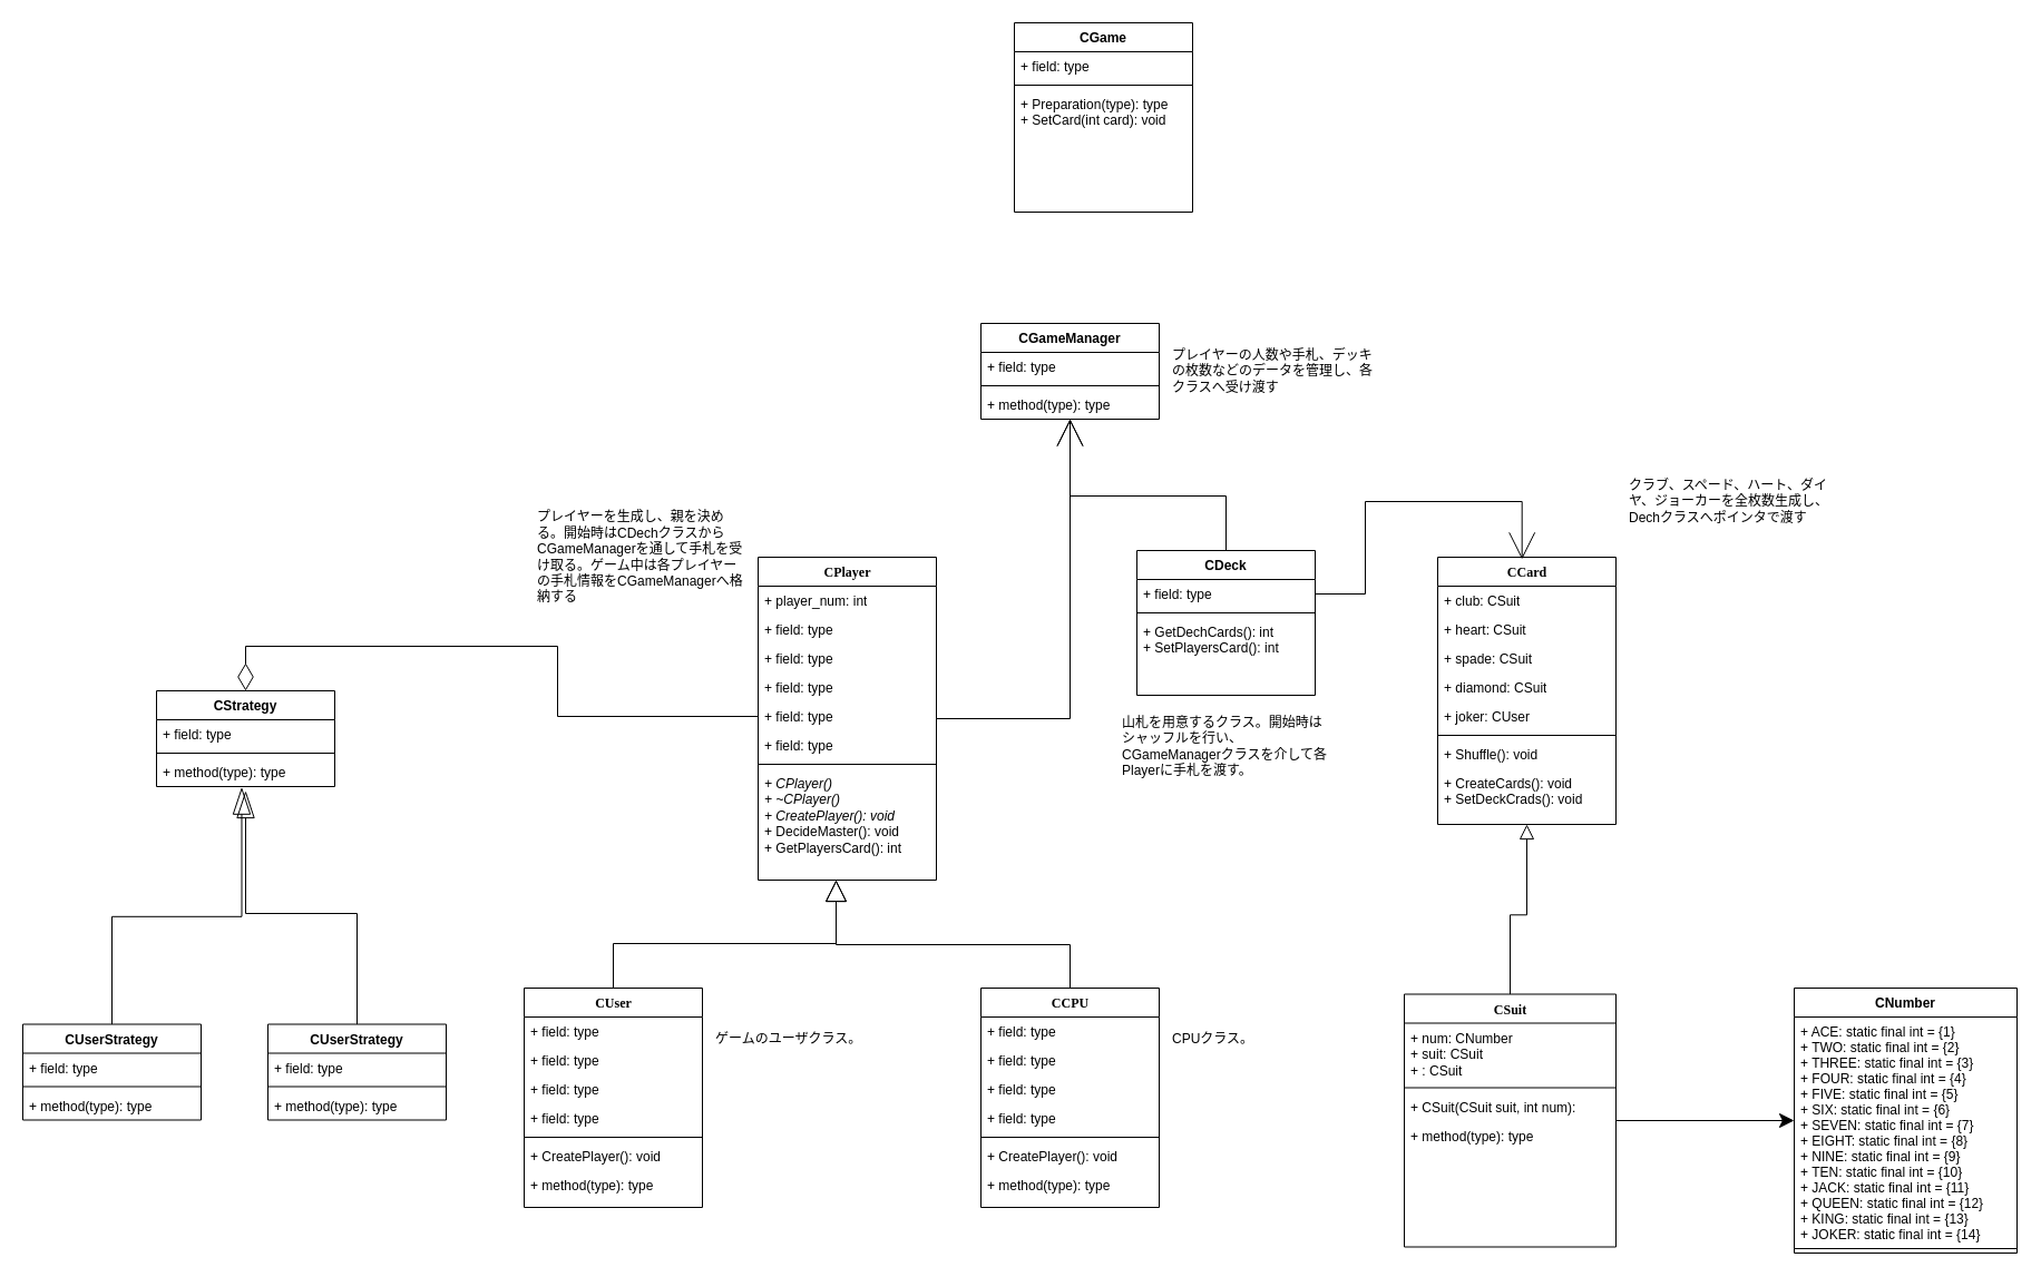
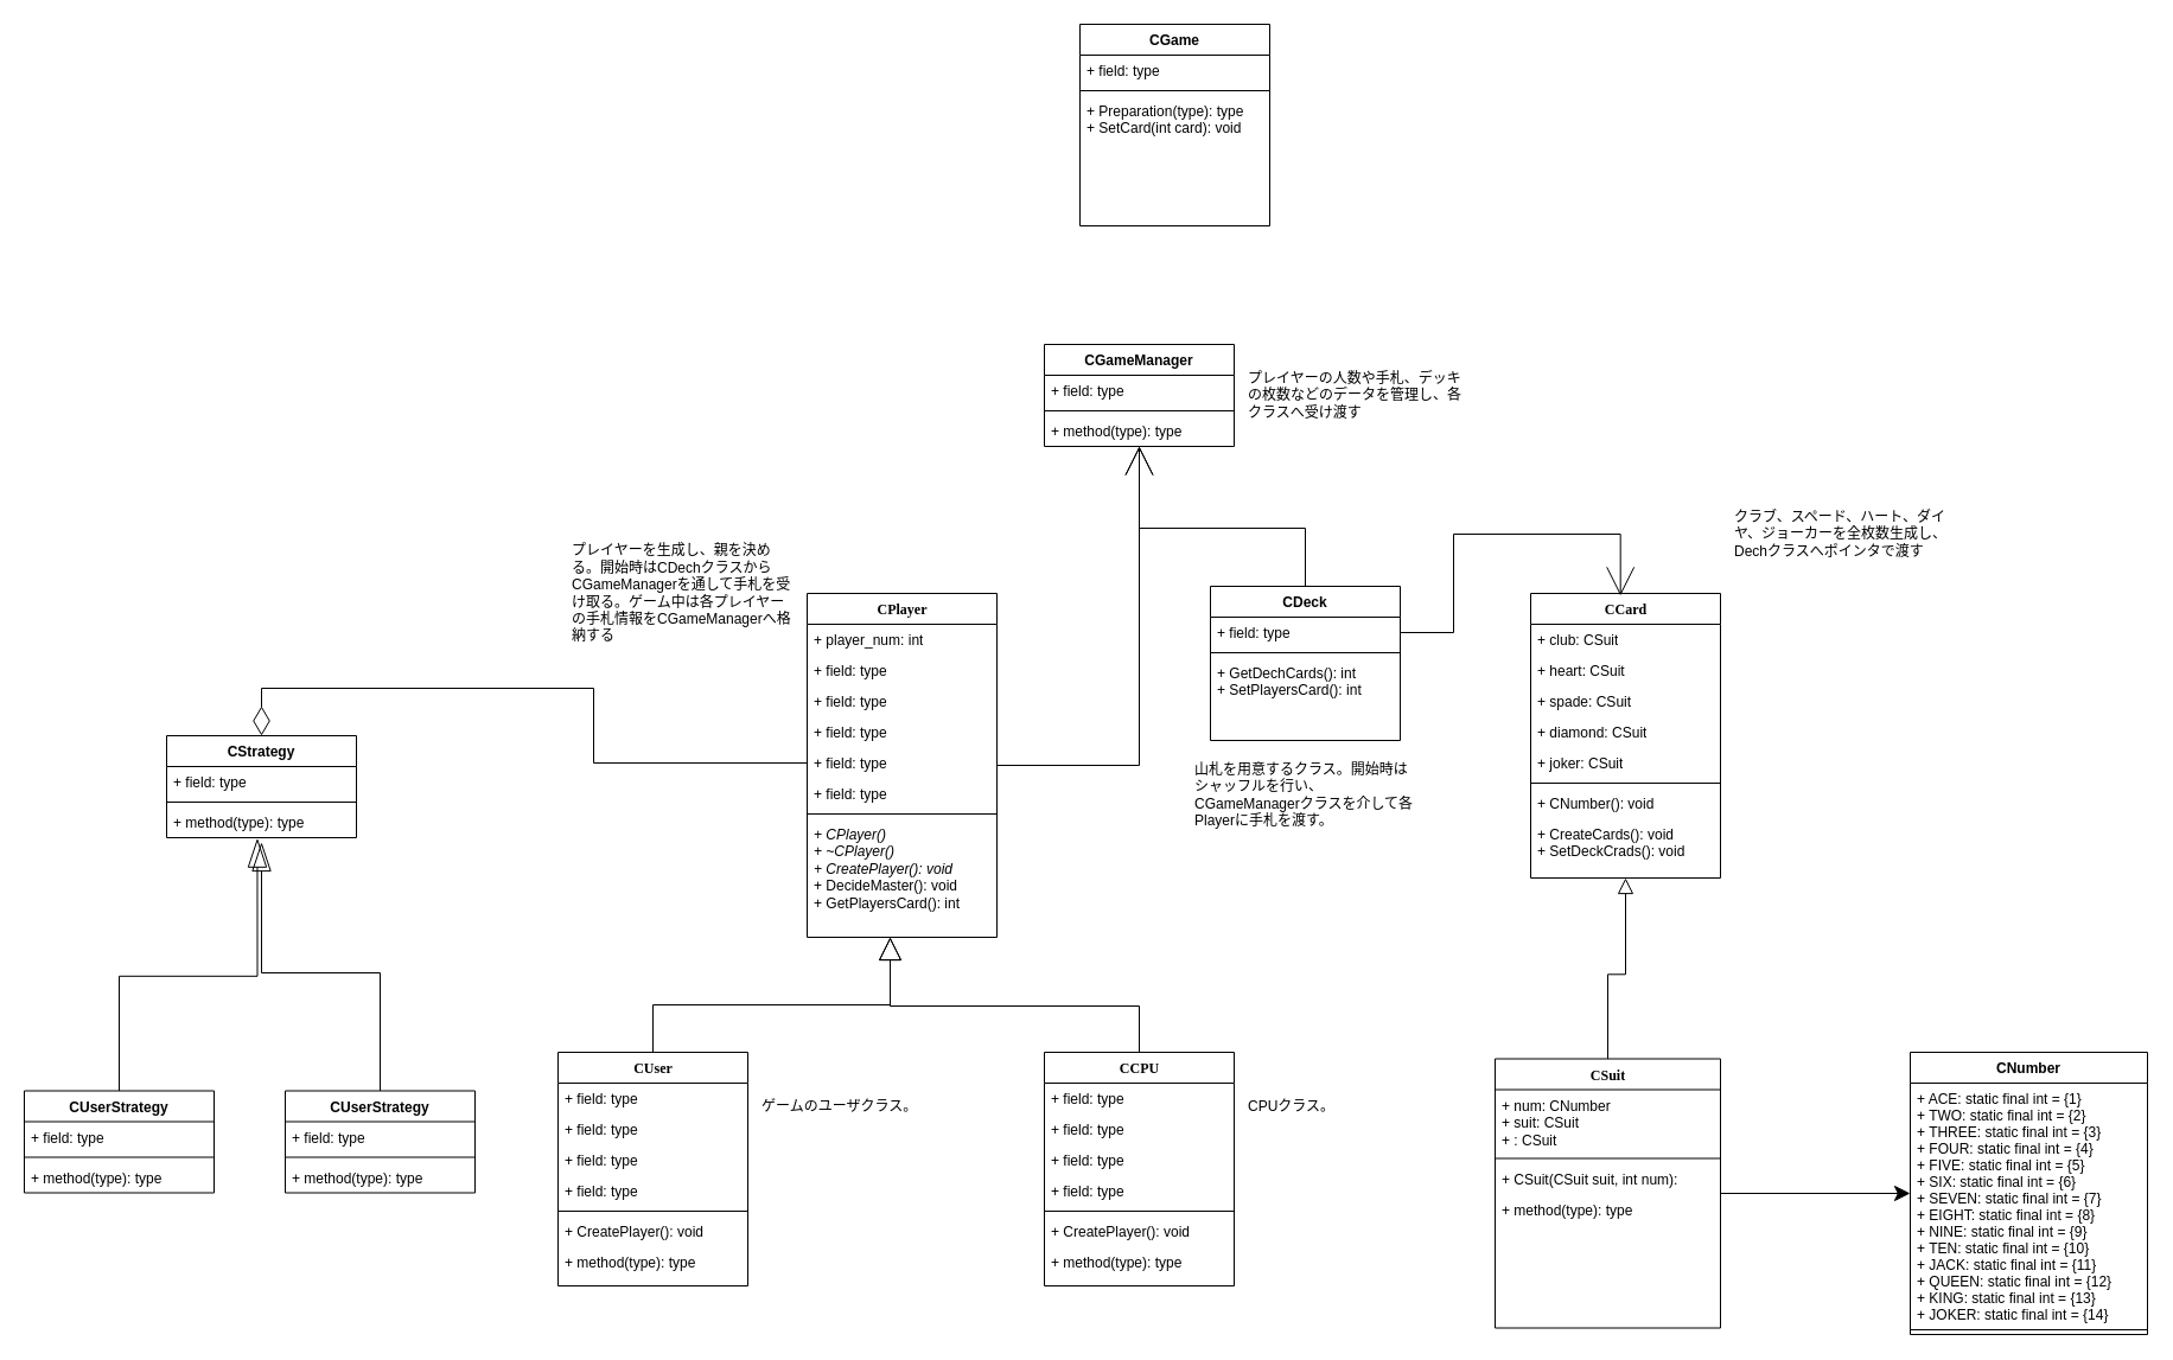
- <mxCell id="7" value="+ joker: CUser" style="text;html=1;strokeColor=none;fillColor=none;align=left;verticalAlign=top;spacingLeft=4;spacingRight=4;whiteSpace=wrap;overflow=hidden;rotatable=0;points=[[0,0.5],[1,0.5]];portConstraint=eastwest;" parent="2" vertex="1"><mxGeometry y="130" width="160" height="26" as="geometry" /></mxCell>
+ <mxCell id="7" value="+ joker: CSuit" style="text;html=1;strokeColor=none;fillColor=none;align=left;verticalAlign=top;spacingLeft=4;spacingRight=4;whiteSpace=wrap;overflow=hidden;rotatable=0;points=[[0,0.5],[1,0.5]];portConstraint=eastwest;" parent="2" vertex="1"><mxGeometry y="130" width="160" height="26" as="geometry" /></mxCell>
- <mxCell id="9" value="+ Shuffle(): void" style="text;html=1;strokeColor=none;fillColor=none;align=left;verticalAlign=top;spacingLeft=4;spacingRight=4;whiteSpace=wrap;overflow=hidden;rotatable=0;points=[[0,0.5],[1,0.5]];portConstraint=eastwest;" parent="2" vertex="1"><mxGeometry y="164" width="160" height="26" as="geometry" /></mxCell>
+ <mxCell id="9" value="+ CNumber(): void" style="text;html=1;strokeColor=none;fillColor=none;align=left;verticalAlign=top;spacingLeft=4;spacingRight=4;whiteSpace=wrap;overflow=hidden;rotatable=0;points=[[0,0.5],[1,0.5]];portConstraint=eastwest;" parent="2" vertex="1"><mxGeometry y="164" width="160" height="26" as="geometry" /></mxCell>
